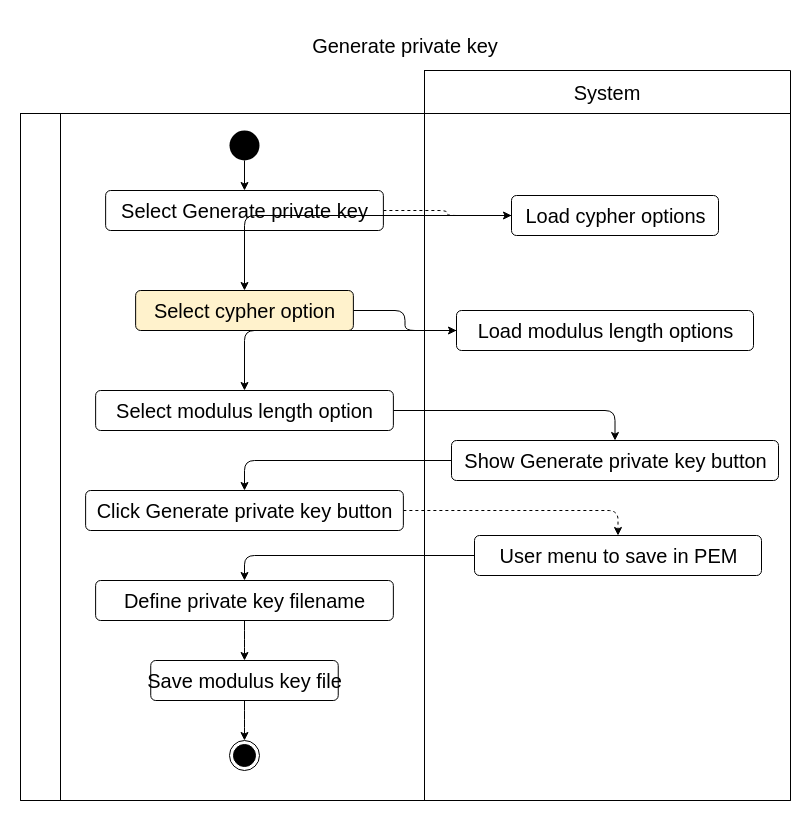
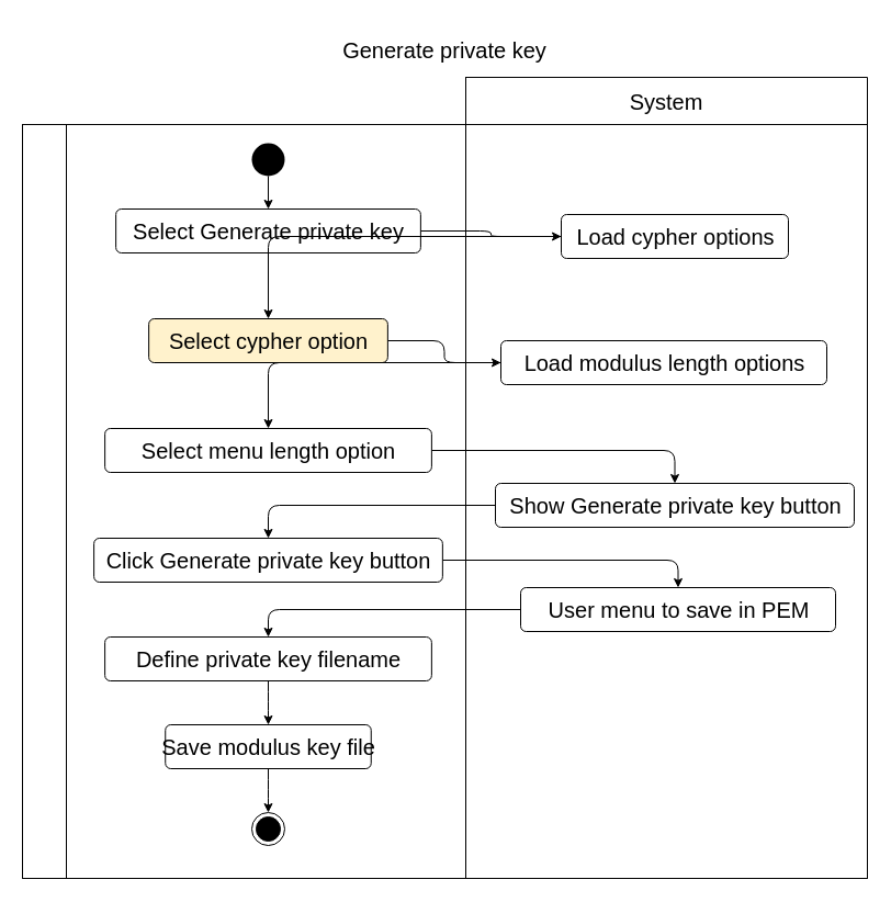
- <mxCell id="10" style="edgeStyle=orthogonalEdgeStyle;html=1;fontSize=20;dashed=1;" parent="1" source="11" target="13" edge="1"><mxGeometry relative="1" as="geometry" /></mxCell>
+ <mxCell id="10" style="edgeStyle=orthogonalEdgeStyle;html=1;fontSize=20;" parent="1" source="11" target="13" edge="1"><mxGeometry relative="1" as="geometry" /></mxCell>
- <mxCell id="19" value="Select modulus length option" style="html=1;align=center;verticalAlign=middle;rounded=1;absoluteArcSize=1;arcSize=10;dashed=0;fontSize=20;" parent="1" vertex="1"><mxGeometry x="95.13" y="390" width="297.75" height="40" as="geometry" /></mxCell>
+ <mxCell id="19" value="Select menu length option" style="html=1;align=center;verticalAlign=middle;rounded=1;absoluteArcSize=1;arcSize=10;dashed=0;fontSize=20;" parent="1" vertex="1"><mxGeometry x="95.13" y="390" width="297.75" height="40" as="geometry" /></mxCell>
- <mxCell id="22" style="edgeStyle=orthogonalEdgeStyle;html=1;fontSize=20;dashed=1;" parent="1" source="23" target="25" edge="1"><mxGeometry relative="1" as="geometry" /></mxCell>
+ <mxCell id="22" style="edgeStyle=orthogonalEdgeStyle;html=1;fontSize=20;" parent="1" source="23" target="25" edge="1"><mxGeometry relative="1" as="geometry" /></mxCell>
